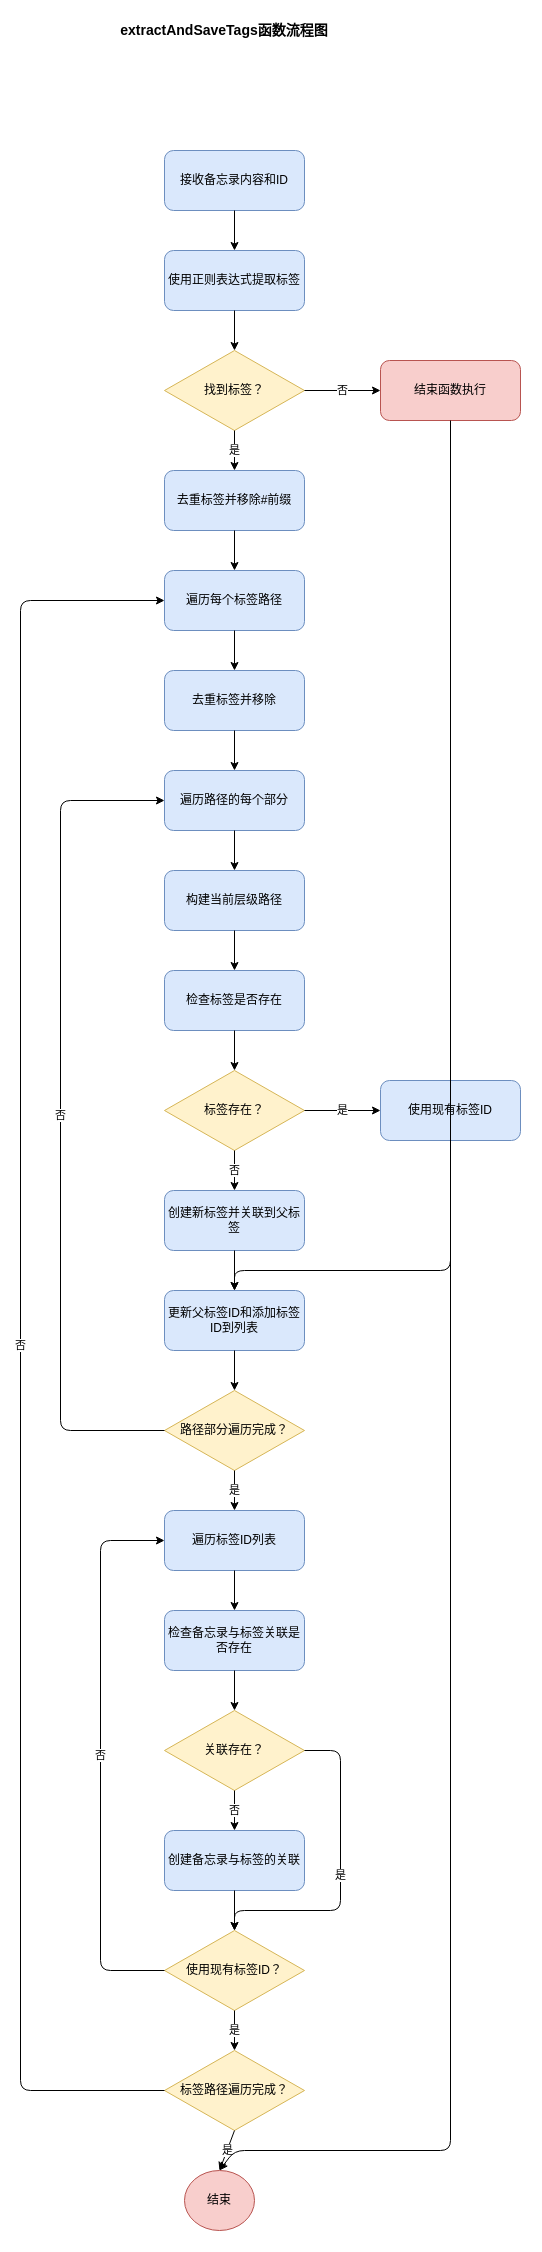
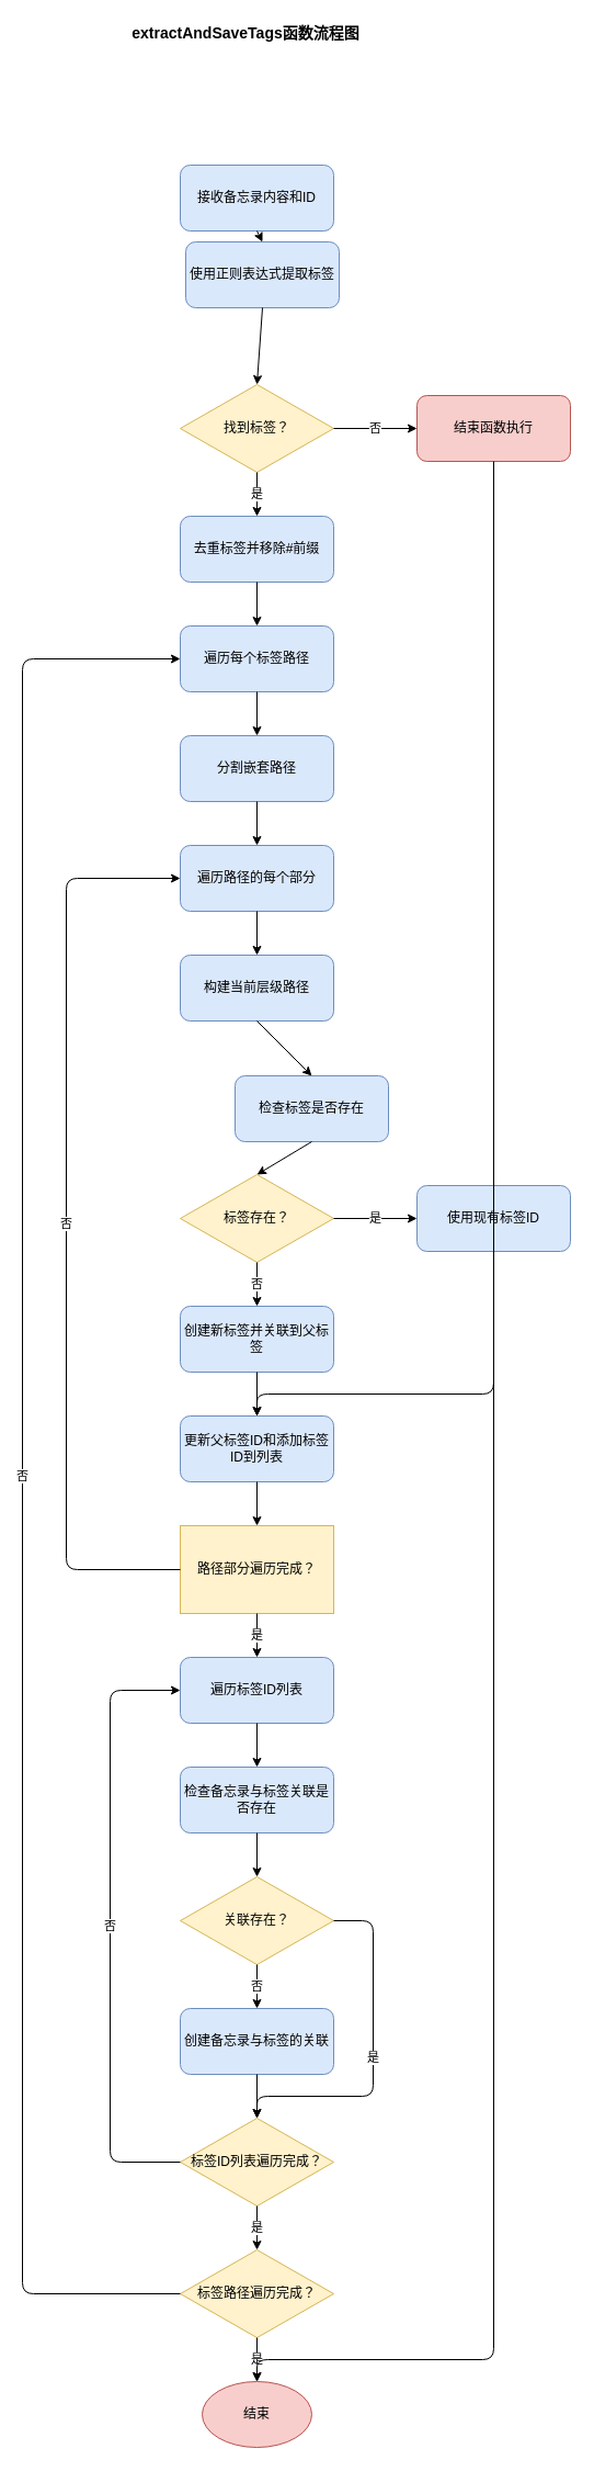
- <mxCell id="4" value="使用正则表达式提取标签" style="rounded=1;whiteSpace=wrap;html=1;fillColor=#dae8fc;strokeColor=#6c8ebf;" vertex="1" parent="1"><mxGeometry x="164" y="250" width="140" height="60" as="geometry" /></mxCell>
+ <mxCell id="4" value="使用正则表达式提取标签" style="rounded=1;whiteSpace=wrap;html=1;fillColor=#dae8fc;strokeColor=#6c8ebf;" vertex="1" parent="1"><mxGeometry x="169" y="220" width="140" height="60" as="geometry" /></mxCell>
- <mxCell id="9" value="去重标签并移除" style="rounded=1;whiteSpace=wrap;html=1;fillColor=#dae8fc;strokeColor=#6c8ebf;" vertex="1" parent="1"><mxGeometry x="164" y="670" width="140" height="60" as="geometry" /></mxCell>
+ <mxCell id="9" value="分割嵌套路径" style="rounded=1;whiteSpace=wrap;html=1;fillColor=#dae8fc;strokeColor=#6c8ebf;" vertex="1" parent="1"><mxGeometry x="164" y="670" width="140" height="60" as="geometry" /></mxCell>
- <mxCell id="12" value="检查标签是否存在" style="rounded=1;whiteSpace=wrap;html=1;fillColor=#dae8fc;strokeColor=#6c8ebf;" vertex="1" parent="1"><mxGeometry x="164" y="970" width="140" height="60" as="geometry" /></mxCell>
+ <mxCell id="12" value="检查标签是否存在" style="rounded=1;whiteSpace=wrap;html=1;fillColor=#dae8fc;strokeColor=#6c8ebf;" vertex="1" parent="1"><mxGeometry x="214" y="980" width="140" height="60" as="geometry" /></mxCell>
- <mxCell id="17" value="路径部分遍历完成？" style="rhombus;whiteSpace=wrap;html=1;fillColor=#fff2cc;strokeColor=#d6b656;" vertex="1" parent="1"><mxGeometry x="164" y="1390" width="140" height="80" as="geometry" /></mxCell>
+ <mxCell id="17" value="路径部分遍历完成？" style="whiteSpace=wrap;html=1;fillColor=#fff2cc;strokeColor=#d6b656;rounded=0;" vertex="1" parent="1"><mxGeometry x="164" y="1390" width="140" height="80" as="geometry" /></mxCell>
- <mxCell id="22" value="使用现有标签ID？" style="rhombus;whiteSpace=wrap;html=1;fillColor=#fff2cc;strokeColor=#d6b656;" vertex="1" parent="1"><mxGeometry x="164" y="1930" width="140" height="80" as="geometry" /></mxCell>
+ <mxCell id="22" value="标签ID列表遍历完成？" style="rhombus;whiteSpace=wrap;html=1;fillColor=#fff2cc;strokeColor=#d6b656;" vertex="1" parent="1"><mxGeometry x="164" y="1930" width="140" height="80" as="geometry" /></mxCell>
- <mxCell id="24" value="结束" style="ellipse;whiteSpace=wrap;html=1;fillColor=#f8cecc;strokeColor=#b85450;" vertex="1" parent="1"><mxGeometry x="184" y="2170" width="70" height="60" as="geometry" /></mxCell>
+ <mxCell id="24" value="结束" style="ellipse;whiteSpace=wrap;html=1;fillColor=#f8cecc;strokeColor=#b85450;" vertex="1" parent="1"><mxGeometry x="184" y="2170" width="100" height="60" as="geometry" /></mxCell>
